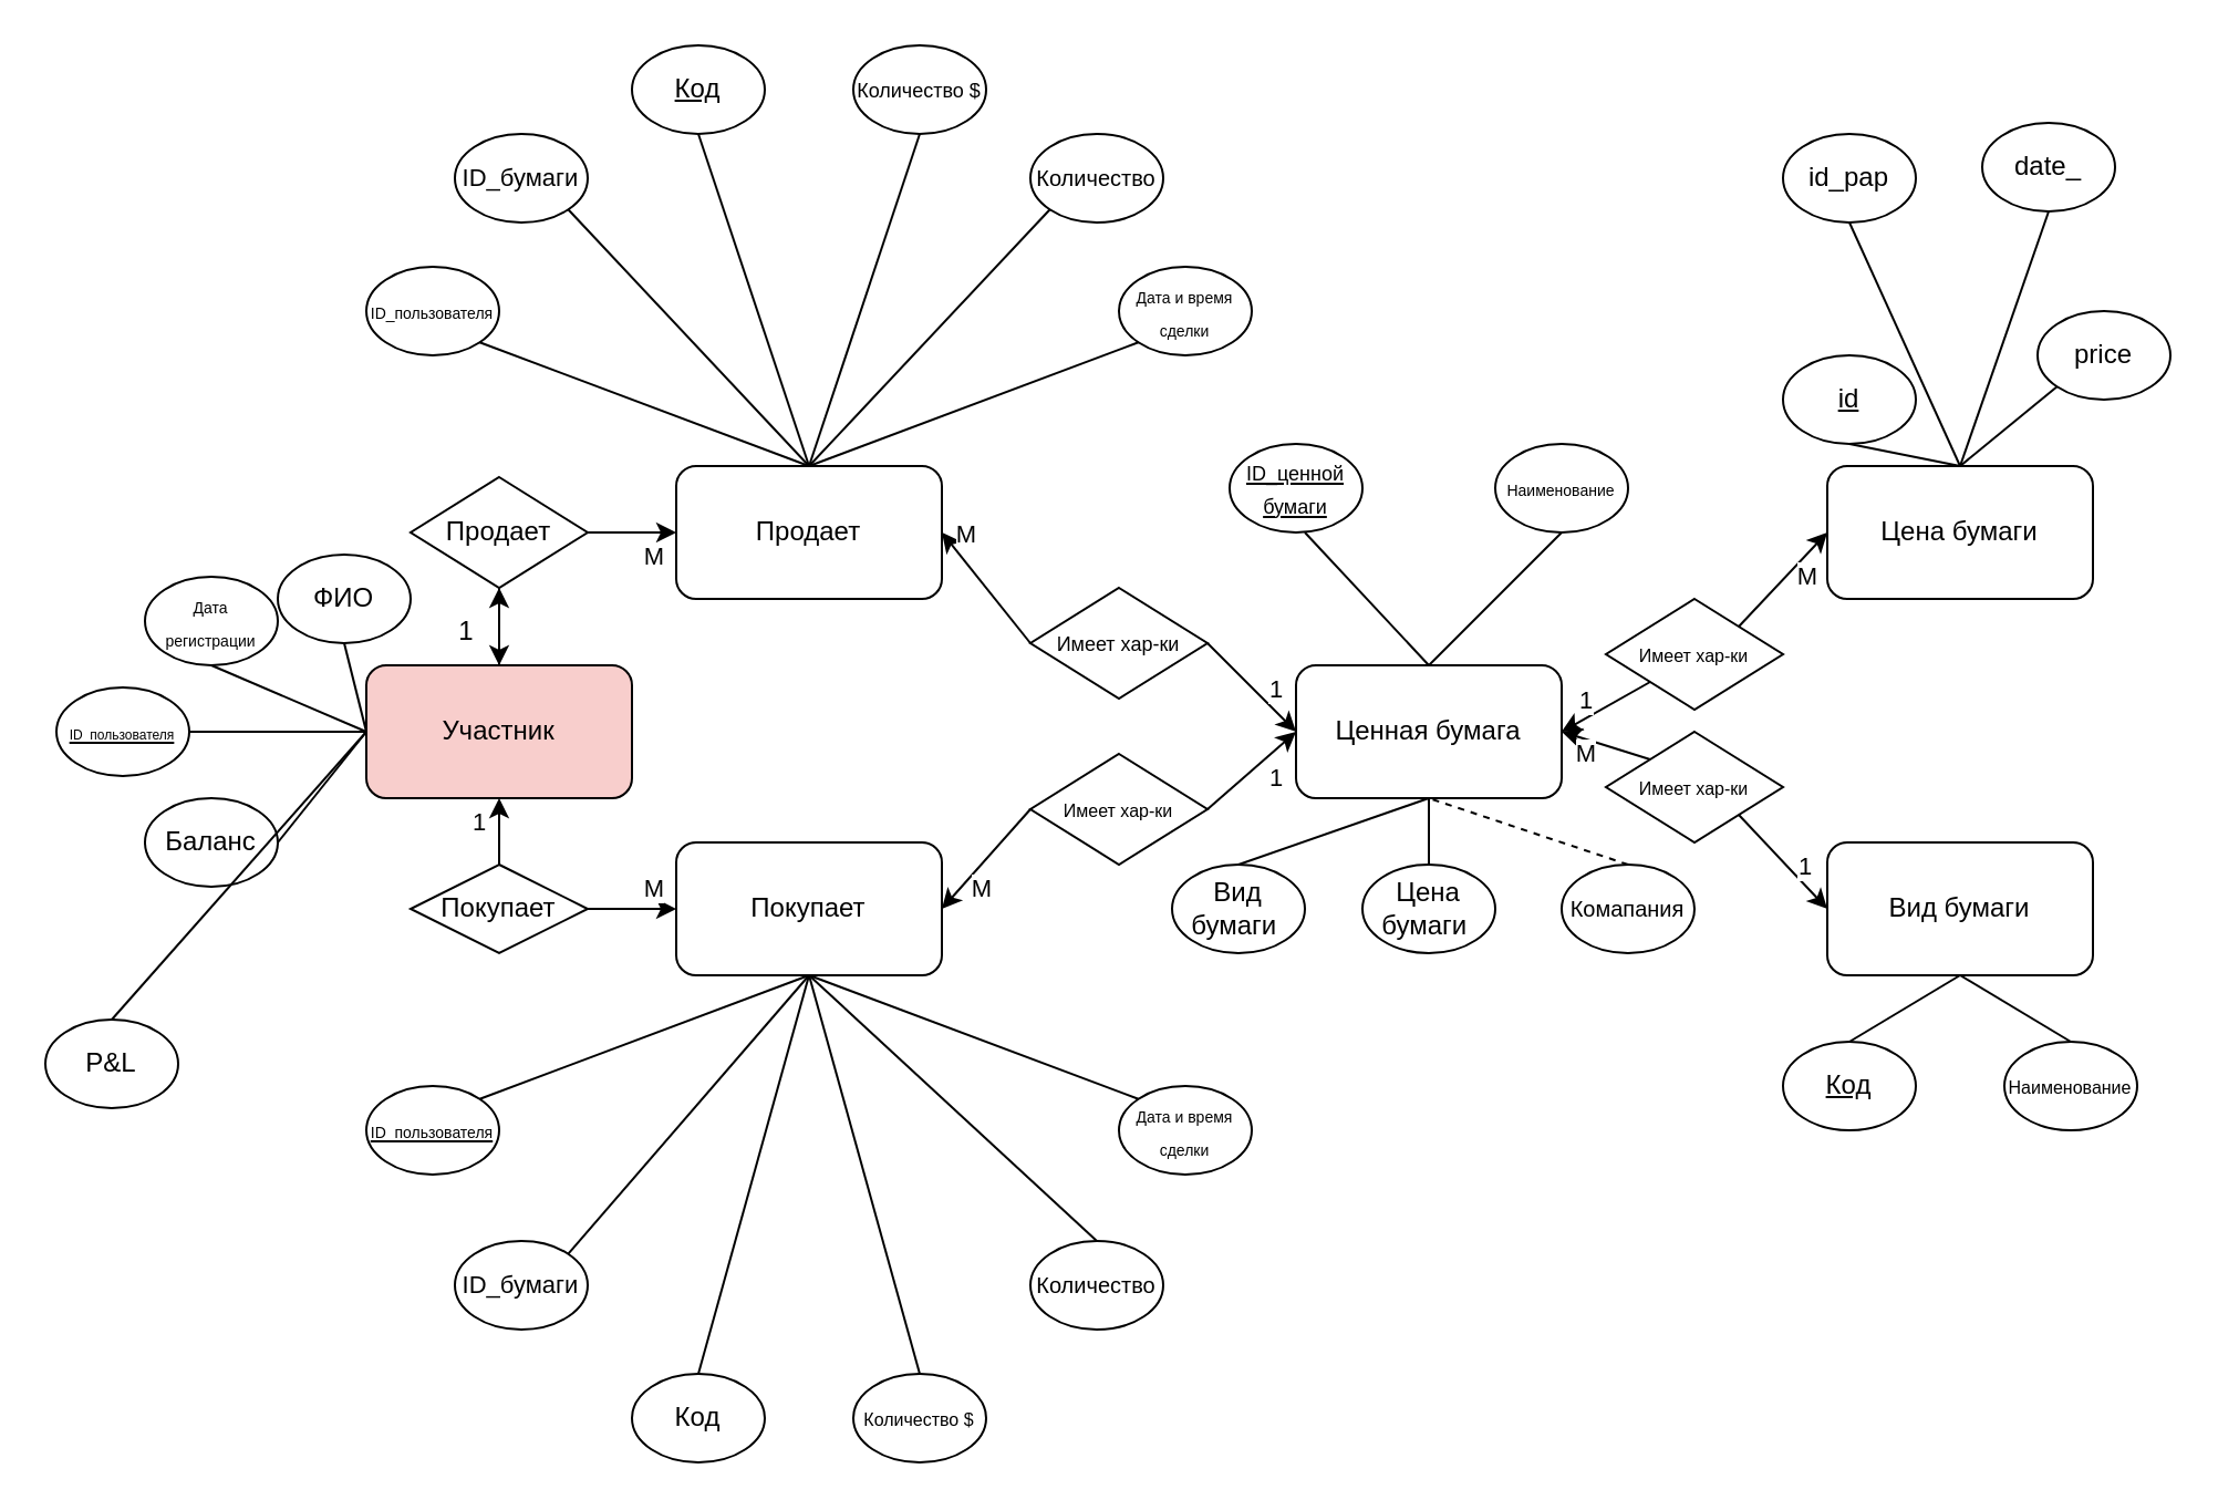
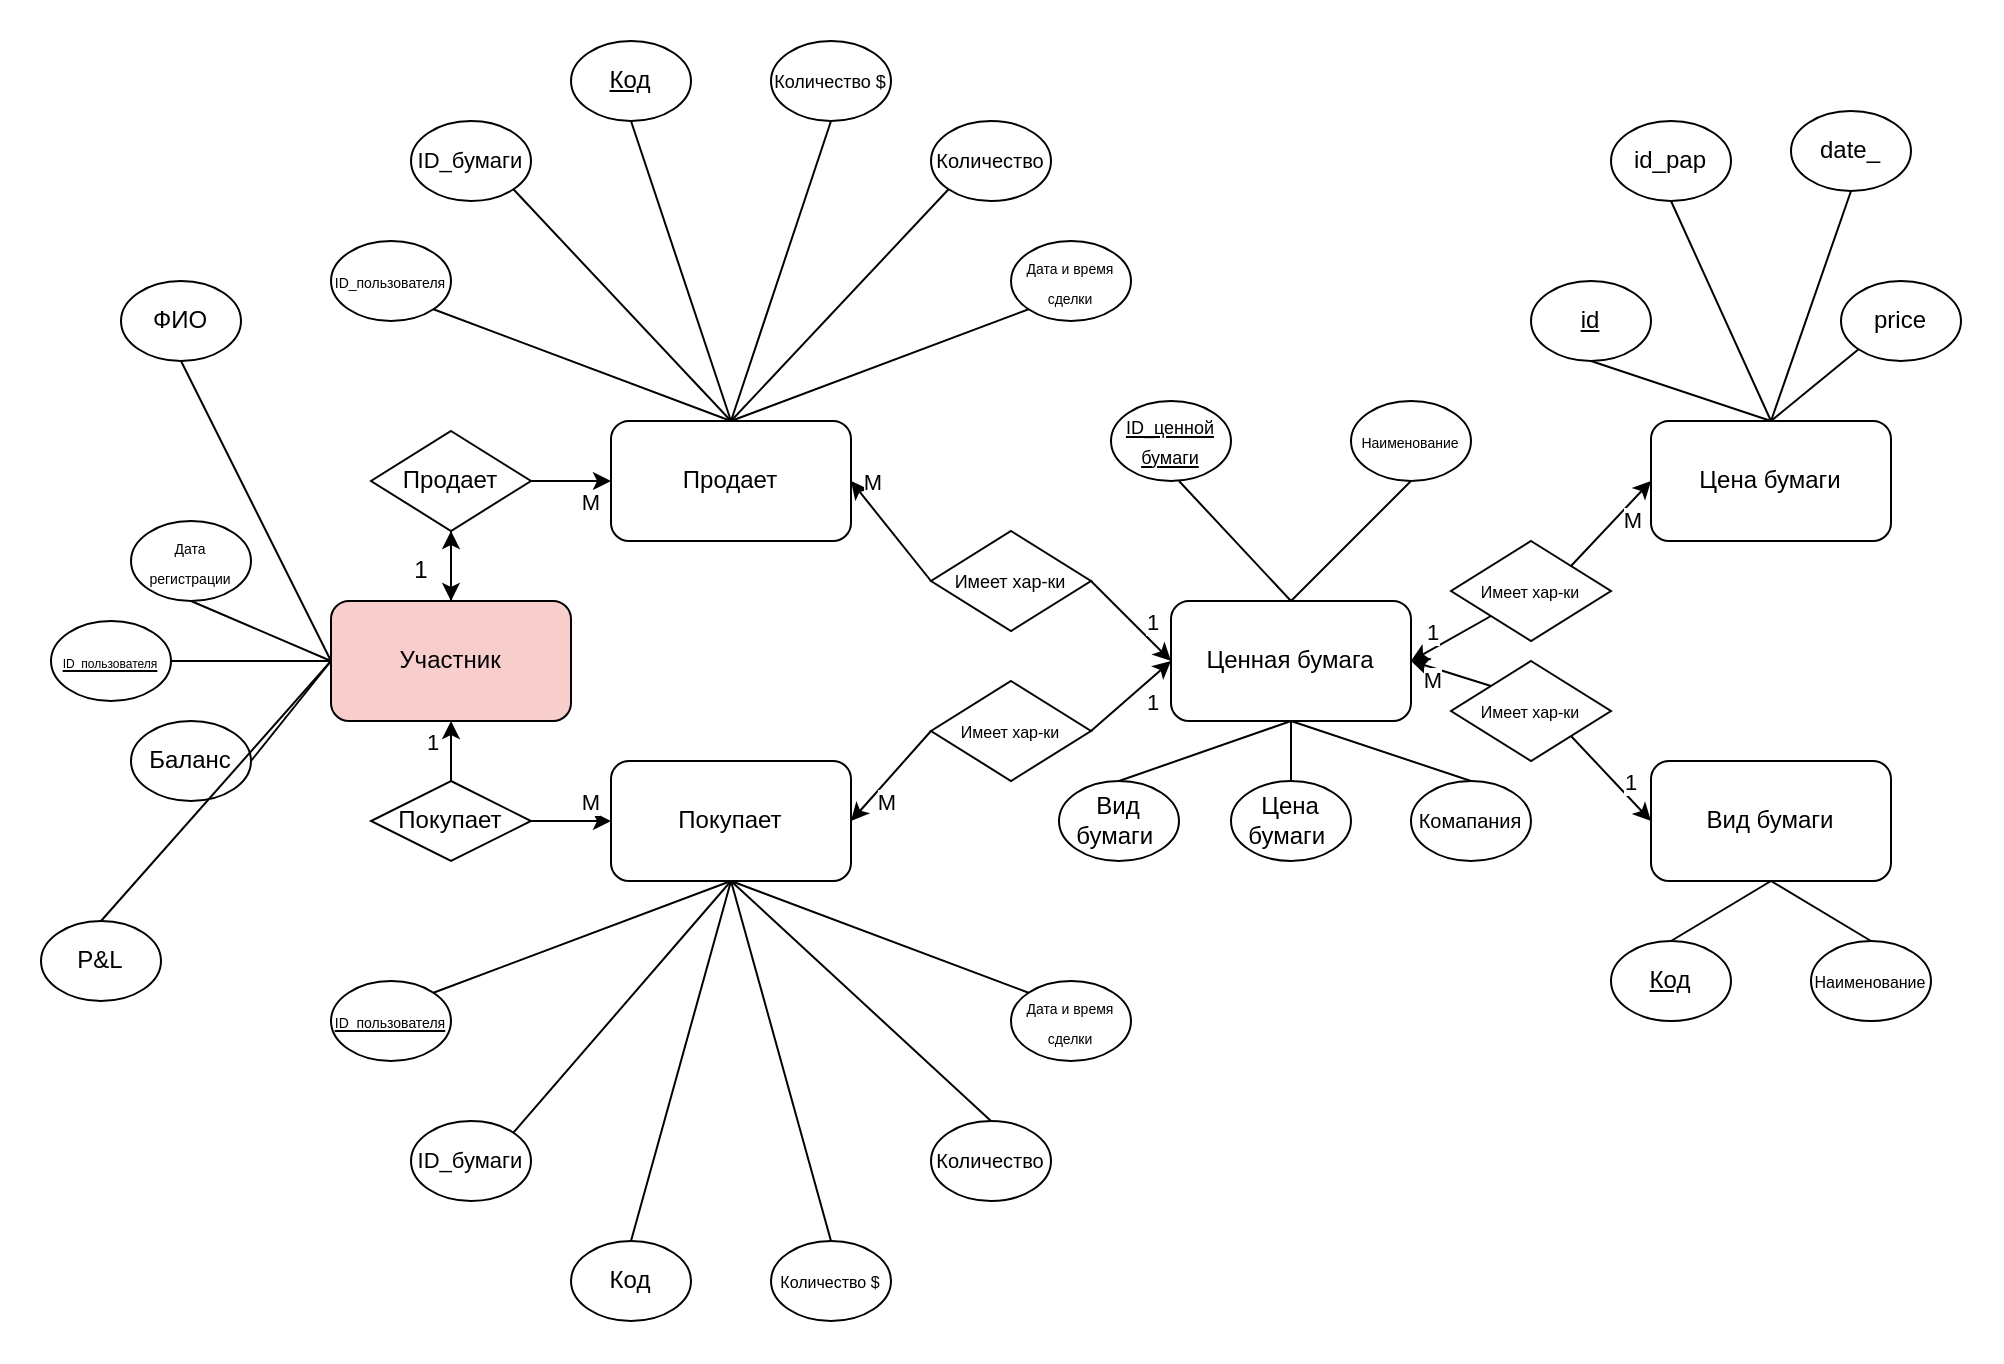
- <mxCell id="26" value="&lt;u&gt;id&lt;/u&gt;" style="ellipse;whiteSpace=wrap;html=1;" vertex="1" parent="1"><mxGeometry x="805" y="160" width="60" height="40" as="geometry" /></mxCell>
+ <mxCell id="26" value="&lt;u&gt;id&lt;/u&gt;" style="ellipse;whiteSpace=wrap;html=1;" vertex="1" parent="1"><mxGeometry x="765" y="140" width="60" height="40" as="geometry" /></mxCell>
- <mxCell id="32" value="ФИО" style="ellipse;whiteSpace=wrap;html=1;" vertex="1" parent="1"><mxGeometry x="125" y="250" width="60" height="40" as="geometry" /></mxCell>
+ <mxCell id="32" value="ФИО" style="ellipse;whiteSpace=wrap;html=1;" vertex="1" parent="1"><mxGeometry x="60" y="140" width="60" height="40" as="geometry" /></mxCell>
- <mxCell id="48" value="" style="endArrow=none;html=1;rounded=0;exitX=0.5;exitY=0;exitDx=0;exitDy=0;entryX=0.5;entryY=1;entryDx=0;entryDy=0;dashed=1;" edge="1" parent="1" source="21" target="6"><mxGeometry width="50" height="50" relative="1" as="geometry"><mxPoint x="345" y="320" as="sourcePoint" /><mxPoint x="395" y="270" as="targetPoint" /></mxGeometry></mxCell>
+ <mxCell id="48" value="" style="endArrow=none;html=1;rounded=0;exitX=0.5;exitY=0;exitDx=0;exitDy=0;entryX=0.5;entryY=1;entryDx=0;entryDy=0;" edge="1" parent="1" source="21" target="6"><mxGeometry width="50" height="50" relative="1" as="geometry"><mxPoint x="345" y="320" as="sourcePoint" /><mxPoint x="395" y="270" as="targetPoint" /></mxGeometry></mxCell>
